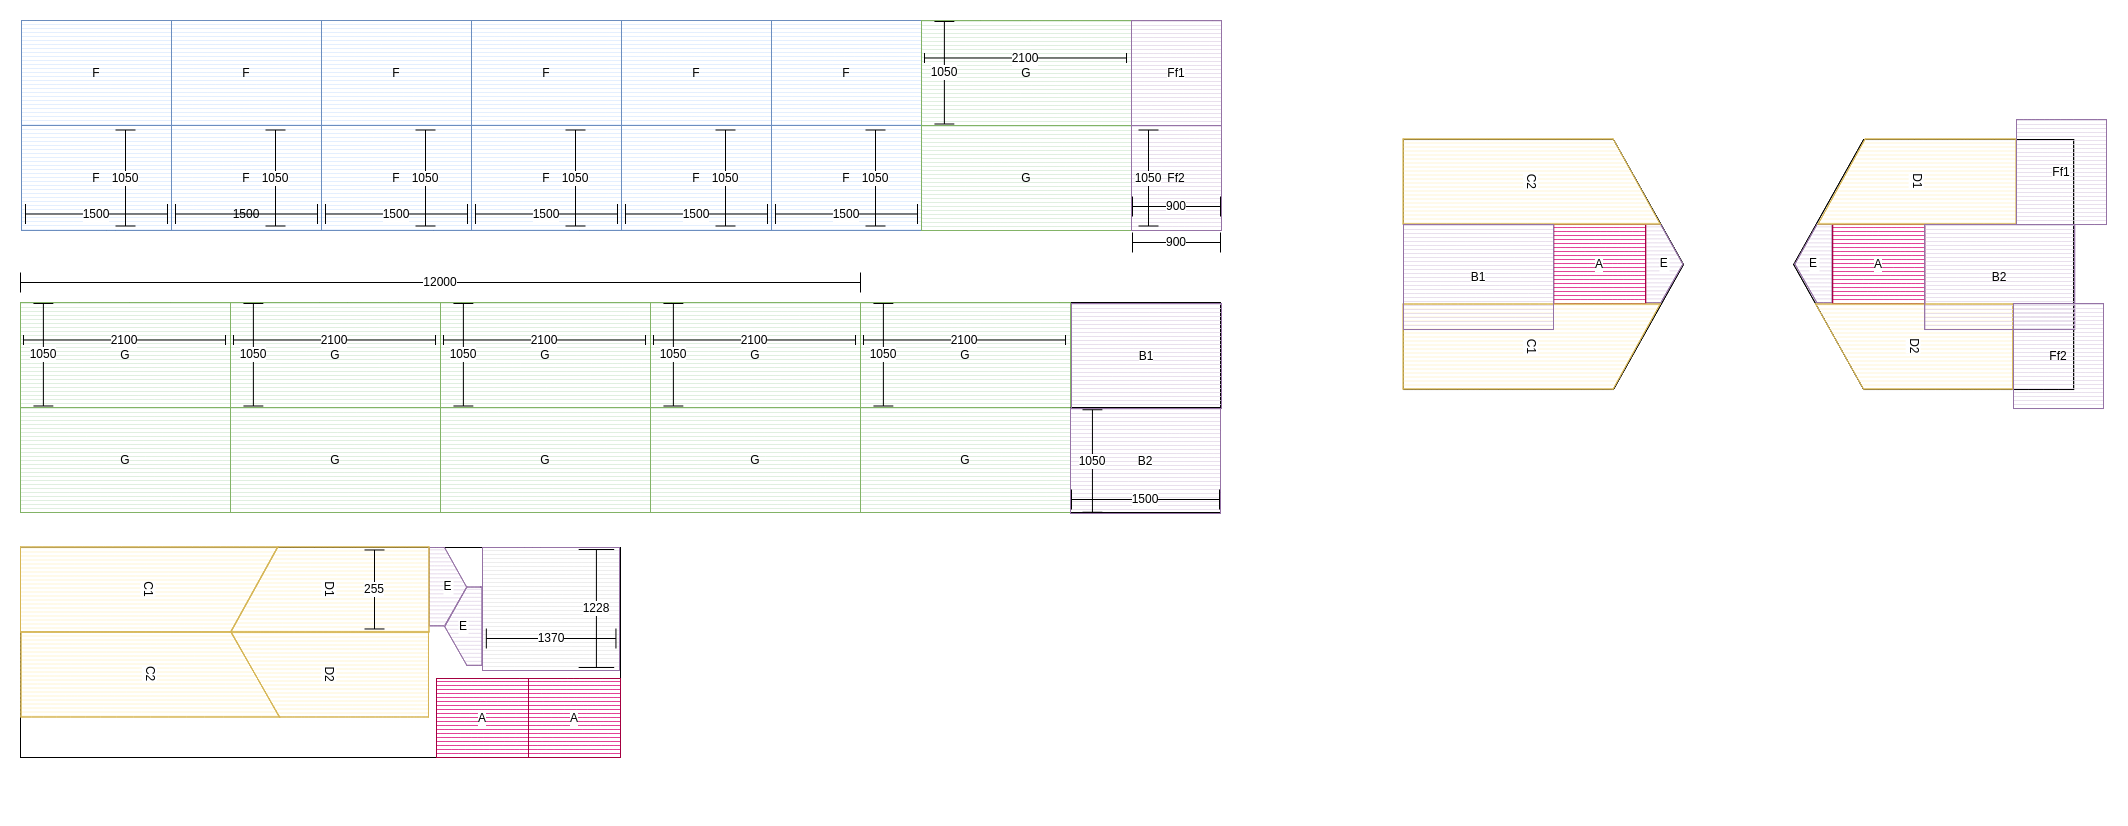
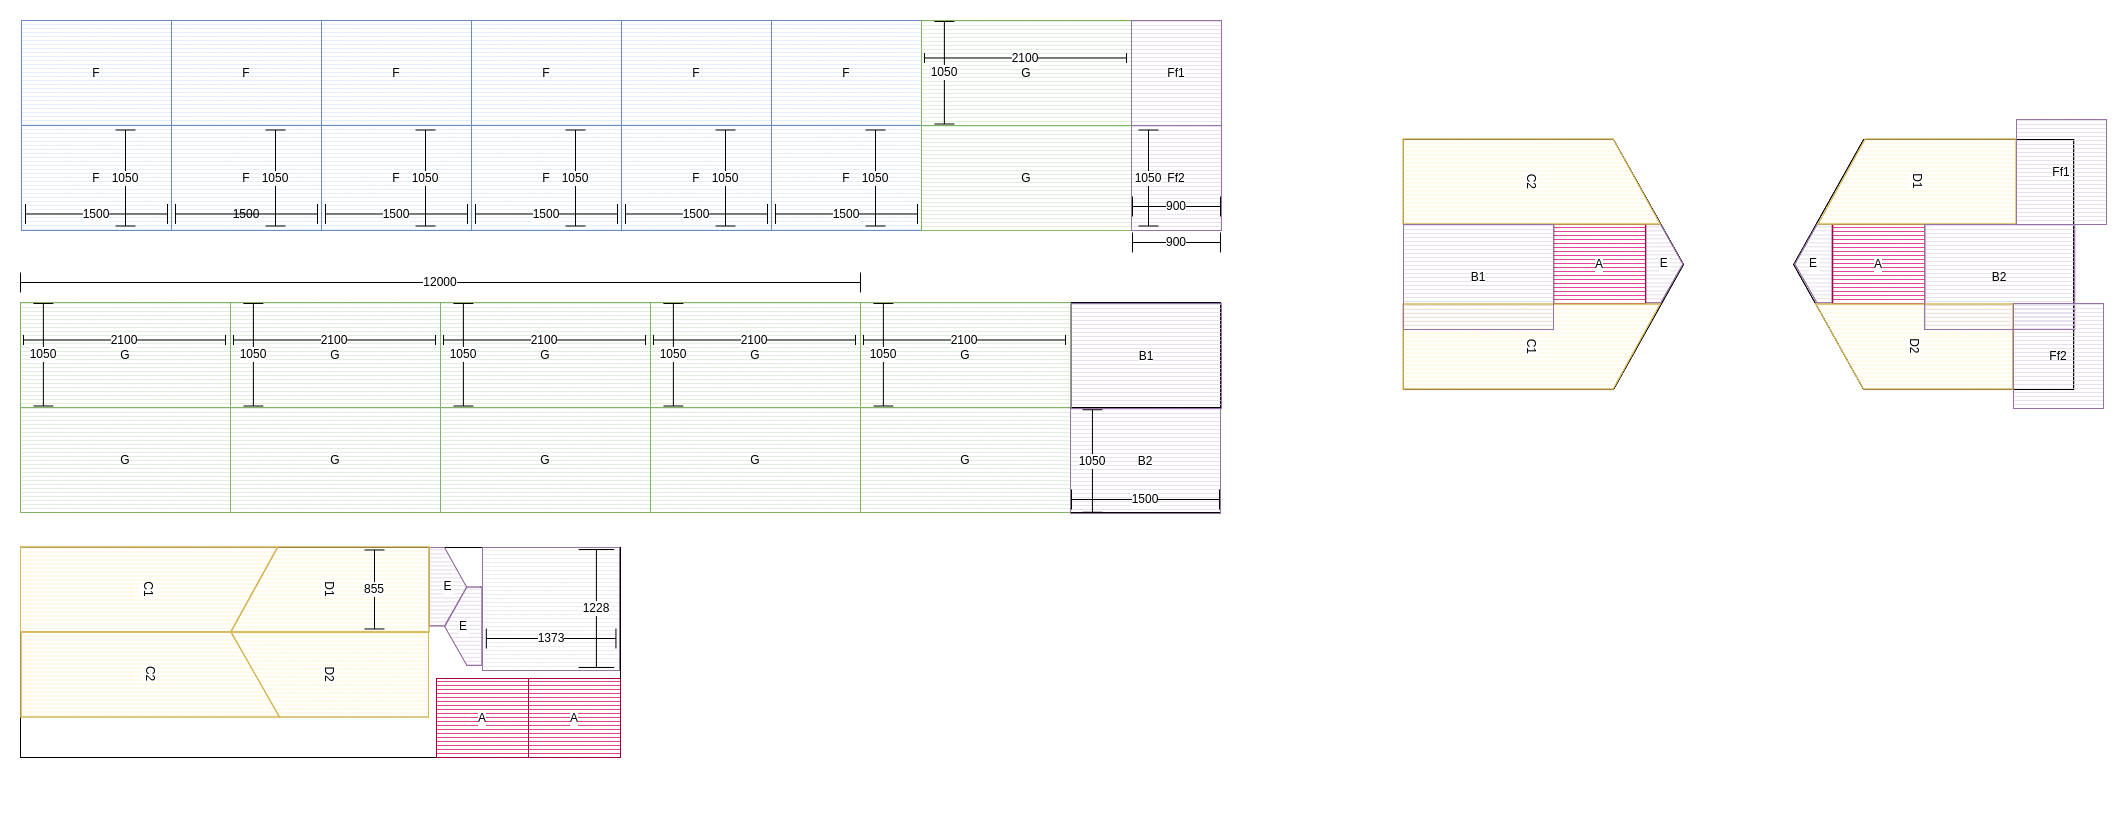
- <mxCell id="89" value="255" style="shape=crossbar;whiteSpace=wrap;html=1;rounded=1;direction=south;labelBackgroundColor=default;" vertex="1" parent="1"><mxGeometry x="364" y="549.48" width="20" height="79" as="geometry" /></mxCell>
+ <mxCell id="89" value="855" style="shape=crossbar;whiteSpace=wrap;html=1;rounded=1;direction=south;labelBackgroundColor=default;" vertex="1" parent="1"><mxGeometry x="364" y="549.48" width="20" height="79" as="geometry" /></mxCell>
- <mxCell id="73" value="1370" style="shape=crossbar;whiteSpace=wrap;html=1;rounded=1;labelBackgroundColor=default;" vertex="1" parent="70"><mxGeometry x="3.835" y="81" width="129.614" height="20" as="geometry" /></mxCell>
+ <mxCell id="73" value="1373" style="shape=crossbar;whiteSpace=wrap;html=1;rounded=1;labelBackgroundColor=default;" vertex="1" parent="70"><mxGeometry x="3.835" y="81" width="129.614" height="20" as="geometry" /></mxCell>
